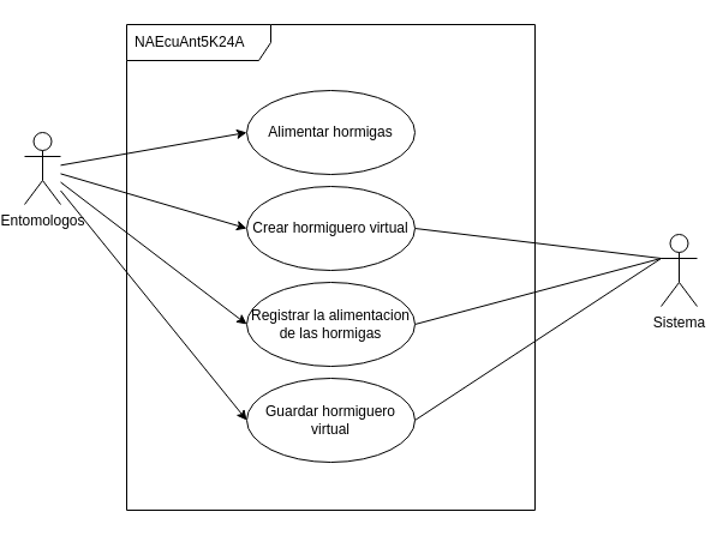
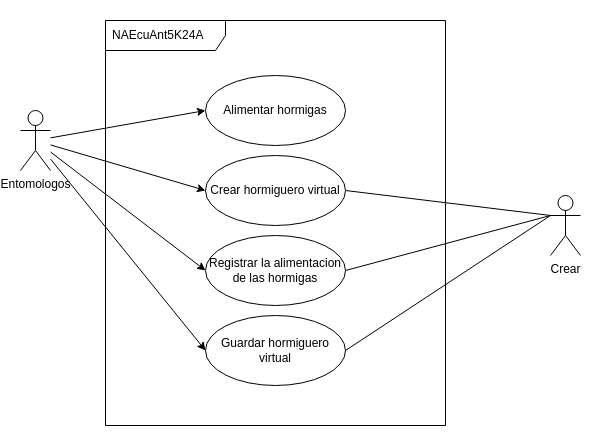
- <mxCell id="14" value="Sistema" style="shape=umlActor;verticalLabelPosition=bottom;verticalAlign=top;html=1;" vertex="1" parent="1"><mxGeometry x="550" y="195" width="30" height="60" as="geometry" /></mxCell>
+ <mxCell id="14" value="Crear" style="shape=umlActor;verticalLabelPosition=bottom;verticalAlign=top;html=1;" vertex="1" parent="1"><mxGeometry x="550" y="195" width="30" height="60" as="geometry" /></mxCell>
